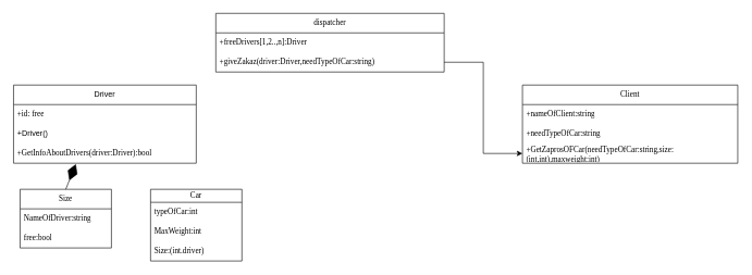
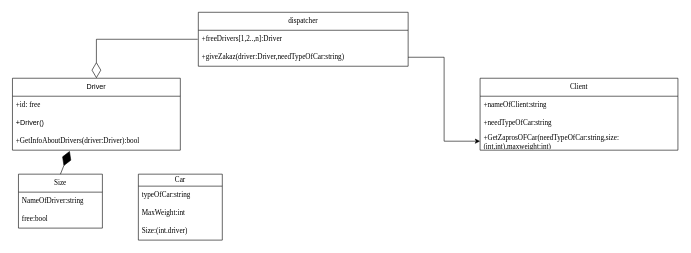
+ <mxCell id="20" value="" style="endArrow=diamondThin;endFill=0;endSize=24;html=1;rounded=0;exitX=0;exitY=0.5;exitDx=0;exitDy=0;entryX=0.5;entryY=0;entryDx=0;entryDy=0;" parent="1" source="7" target="2" edge="1"><mxGeometry width="160" relative="1" as="geometry"><mxPoint x="380" y="250" as="sourcePoint" /><mxPoint x="540" y="250" as="targetPoint" /><Array as="points"><mxPoint x="160" y="65" /></Array></mxGeometry></mxCell>
- <mxCell id="17" value="typeOfCar:int" style="text;strokeColor=none;fillColor=none;align=left;verticalAlign=middle;spacingLeft=4;spacingRight=4;overflow=hidden;points=[[0,0.5],[1,0.5]];portConstraint=eastwest;rotatable=0;whiteSpace=wrap;html=1;fontFamily=Verdana;" parent="16" vertex="1"><mxGeometry y="20" width="140" height="30" as="geometry" /></mxCell>
+ <mxCell id="17" value="typeOfCar:string" style="text;strokeColor=none;fillColor=none;align=left;verticalAlign=middle;spacingLeft=4;spacingRight=4;overflow=hidden;points=[[0,0.5],[1,0.5]];portConstraint=eastwest;rotatable=0;whiteSpace=wrap;html=1;fontFamily=Verdana;" parent="16" vertex="1"><mxGeometry y="20" width="140" height="30" as="geometry" /></mxCell>
